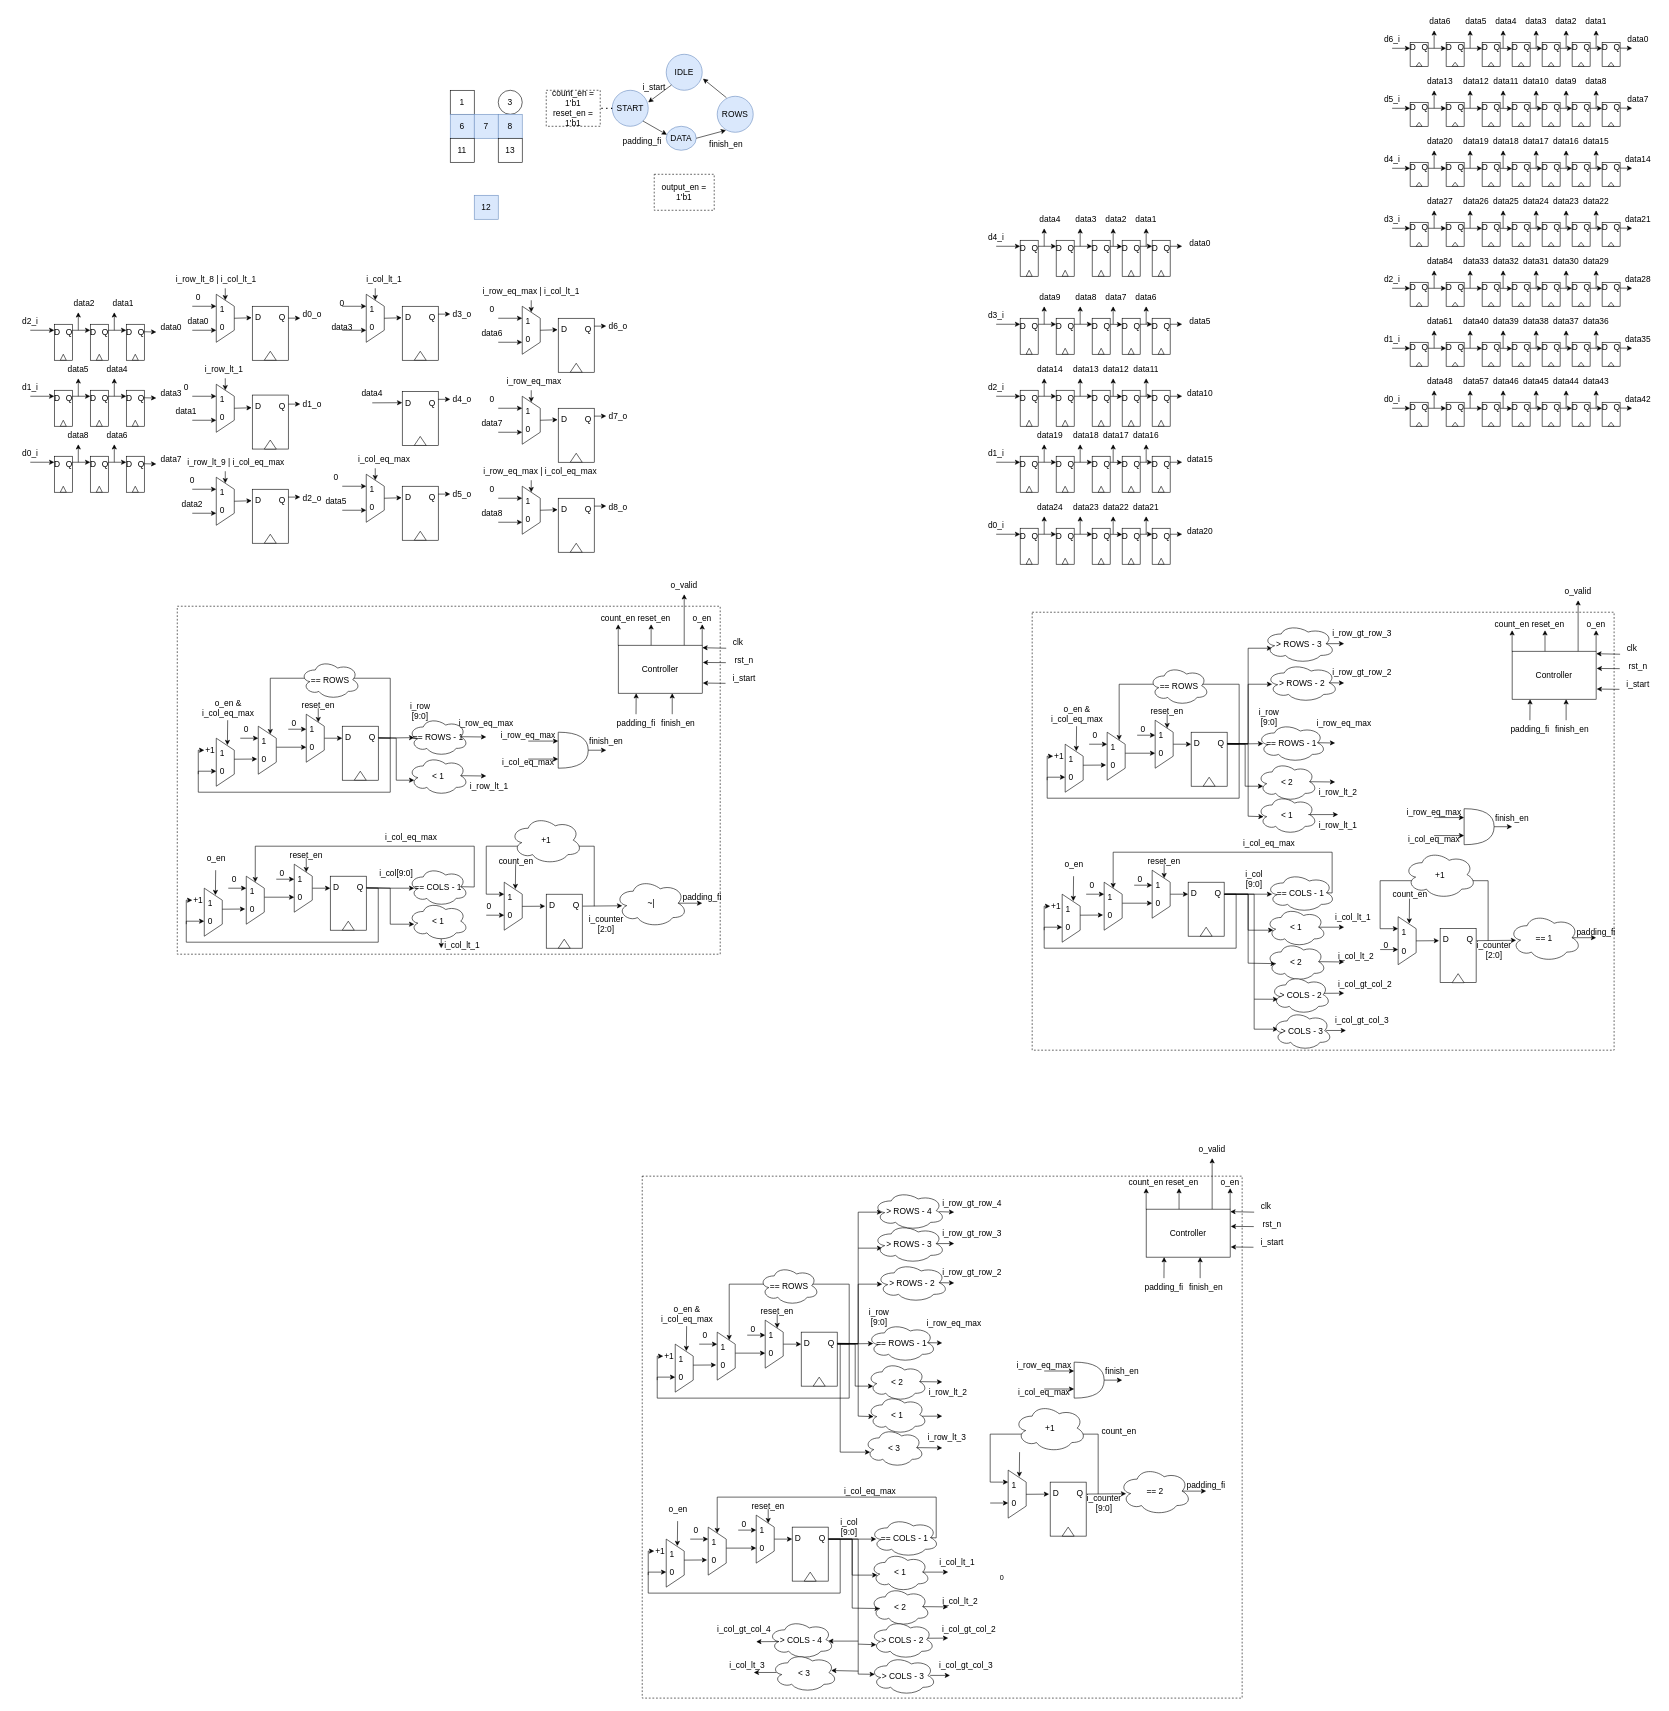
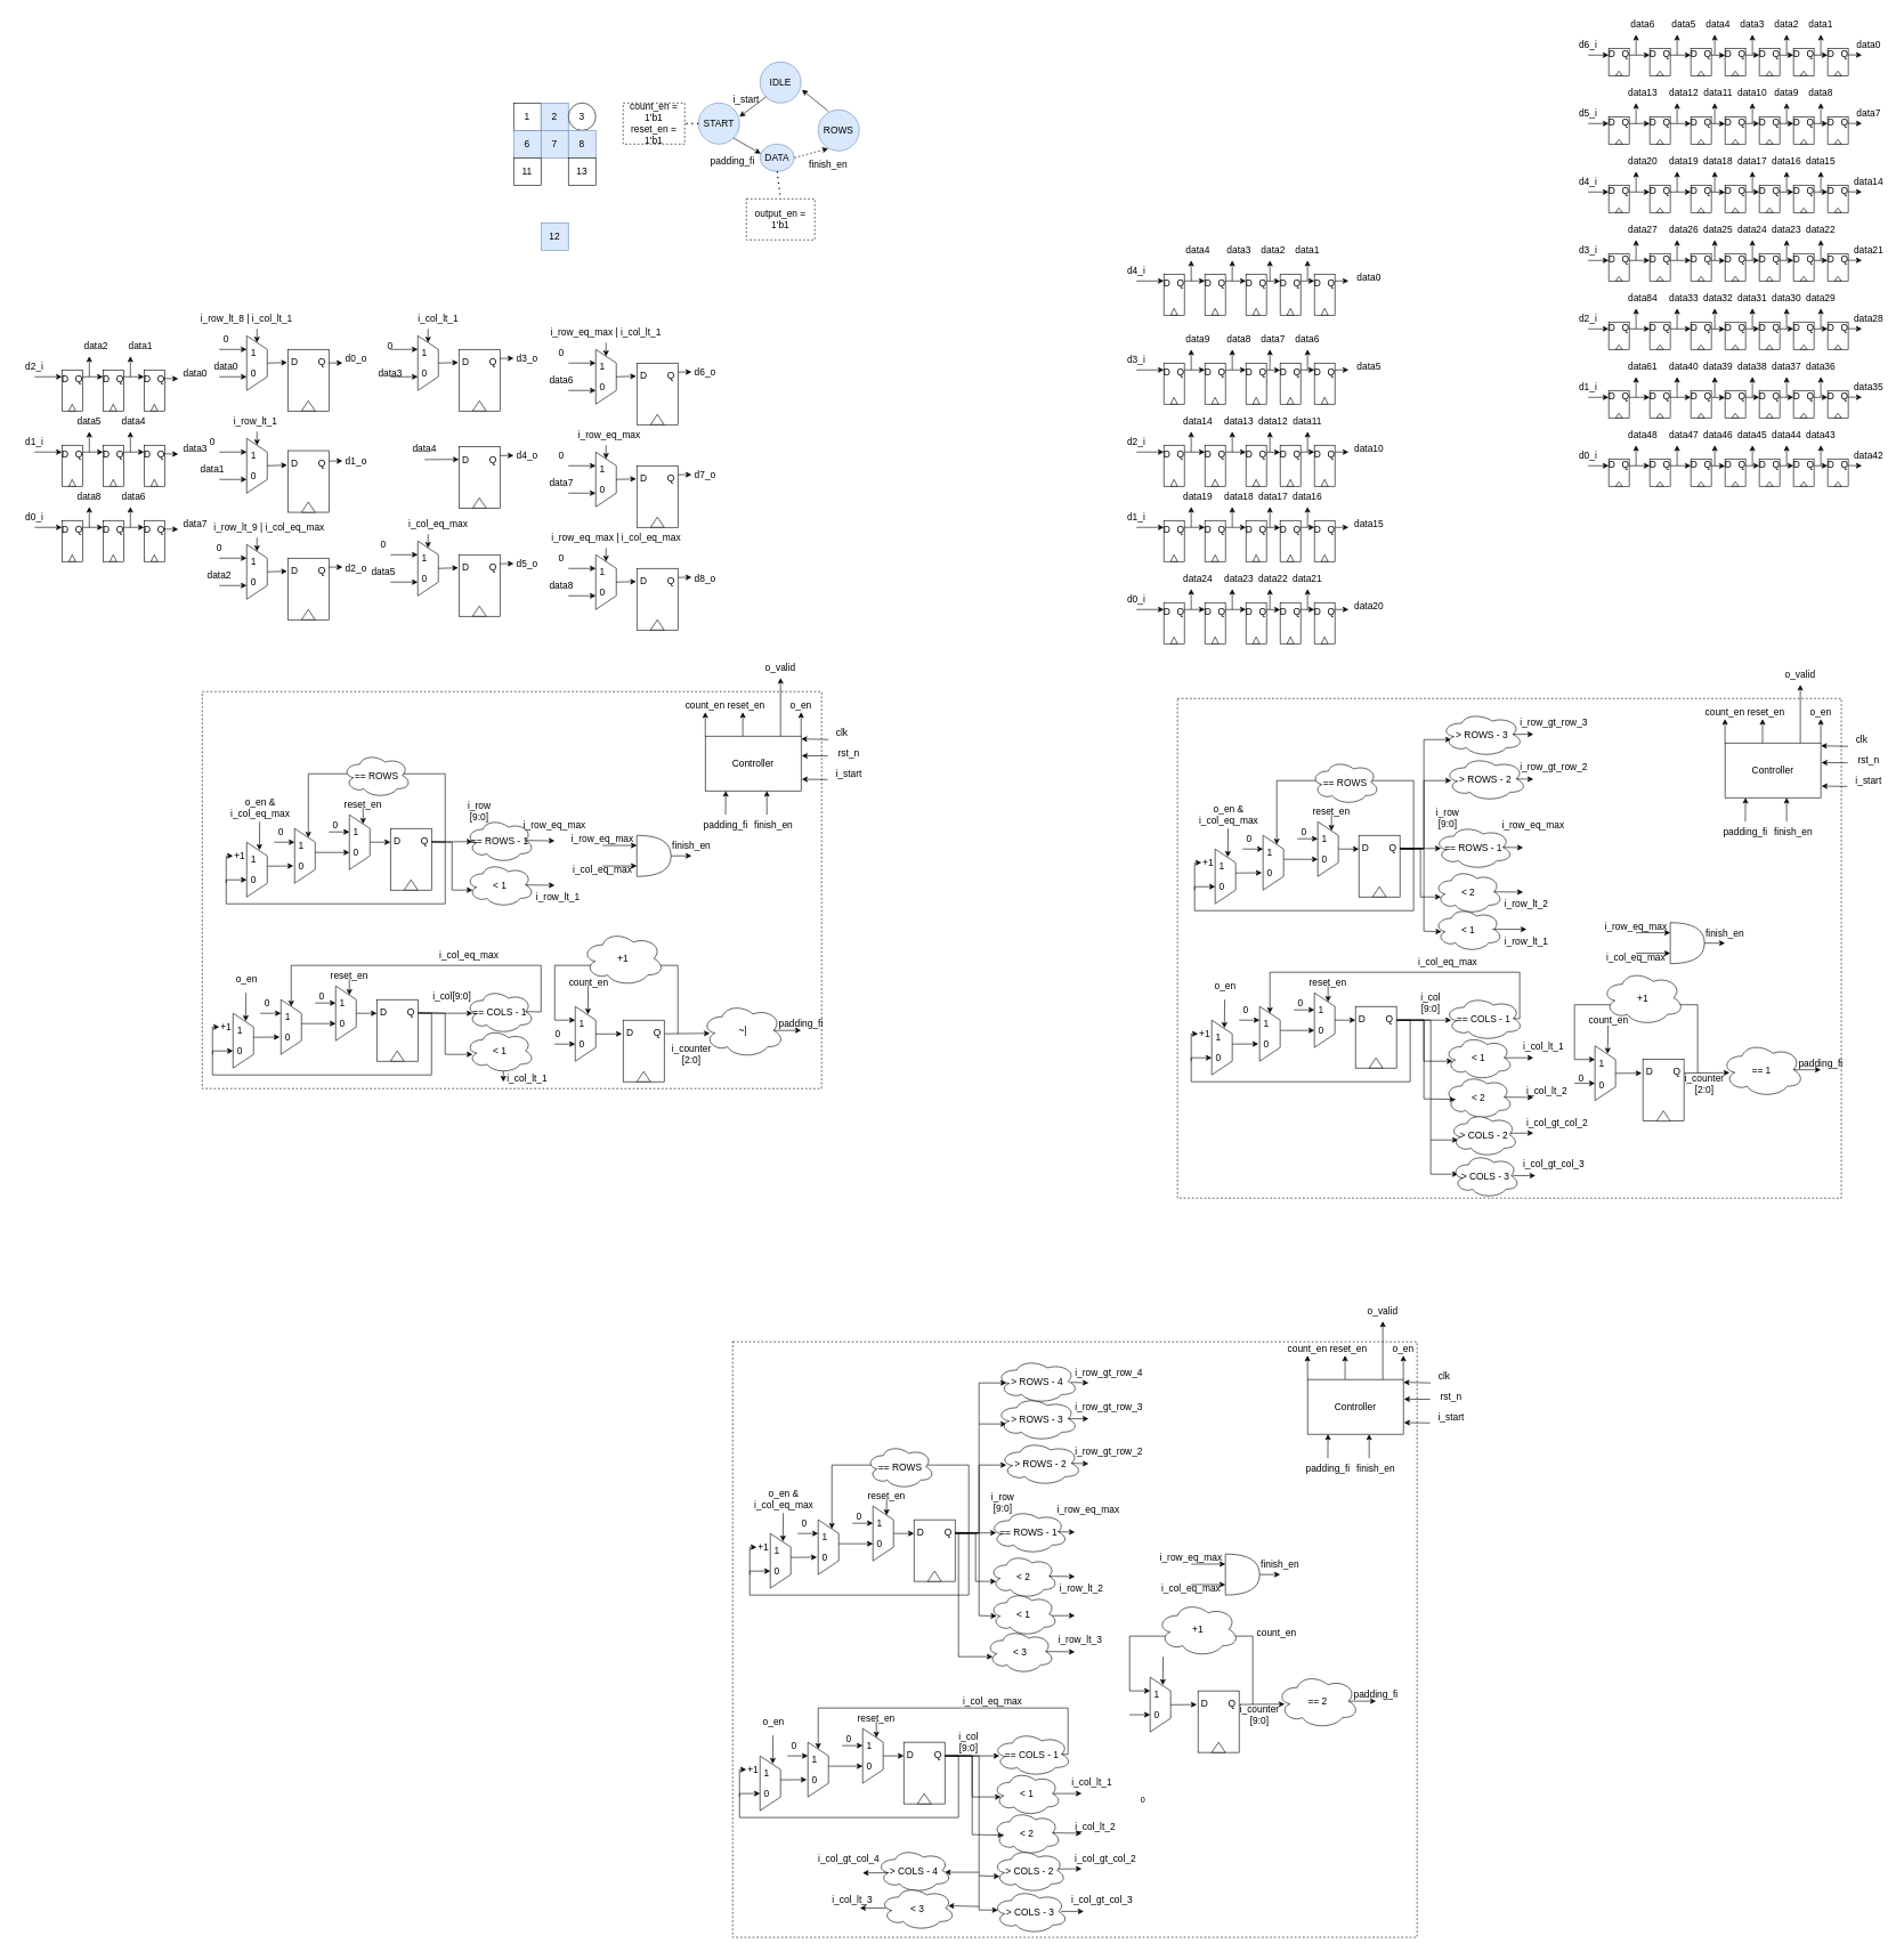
+ <mxCell id="6" value="2" style="rounded=0;whiteSpace=wrap;html=1;fillColor=#dae8fc;strokeColor=#6c8ebf;fontSize=14;" parent="1" vertex="1"><mxGeometry x="790" y="150" width="40" height="40" as="geometry" /></mxCell>
- <mxCell id="22" value="" style="endArrow=classic;html=1;rounded=0;exitX=1;exitY=0.5;exitDx=0;exitDy=0;entryX=0.244;entryY=0.944;entryDx=0;entryDy=0;entryPerimeter=0;fontSize=14;" parent="1" source="18" target="21" edge="1"><mxGeometry width="50" height="50" relative="1" as="geometry"><mxPoint x="1030" y="250" as="sourcePoint" /><mxPoint x="1080" y="200" as="targetPoint" /></mxGeometry></mxCell>
+ <mxCell id="22" value="" style="endArrow=classic;html=1;rounded=0;exitX=1;exitY=0.5;exitDx=0;exitDy=0;entryX=0.244;entryY=0.944;entryDx=0;entryDy=0;entryPerimeter=0;fontSize=14;dashed=1;" parent="1" source="18" target="21" edge="1"><mxGeometry width="50" height="50" relative="1" as="geometry"><mxPoint x="1030" y="250" as="sourcePoint" /><mxPoint x="1080" y="200" as="targetPoint" /></mxGeometry></mxCell>
+ <mxCell id="28" value="" style="endArrow=none;dashed=1;html=1;dashPattern=1 3;strokeWidth=2;rounded=0;exitX=0.5;exitY=1;exitDx=0;exitDy=0;entryX=0.5;entryY=0;entryDx=0;entryDy=0;fontSize=14;" parent="1" source="18" target="27" edge="1"><mxGeometry width="50" height="50" relative="1" as="geometry"><mxPoint x="1030" y="250" as="sourcePoint" /><mxPoint x="1080" y="200" as="targetPoint" /></mxGeometry></mxCell>
- <mxCell id="1287" value="data57" style="text;html=1;align=center;verticalAlign=middle;whiteSpace=wrap;rounded=0;fontSize=14;" vertex="1" parent="1"><mxGeometry x="2430" y="620" width="60" height="30" as="geometry" /></mxCell>
+ <mxCell id="1287" value="data47" style="text;html=1;align=center;verticalAlign=middle;whiteSpace=wrap;rounded=0;fontSize=14;" vertex="1" parent="1"><mxGeometry x="2430" y="620" width="60" height="30" as="geometry" /></mxCell>
